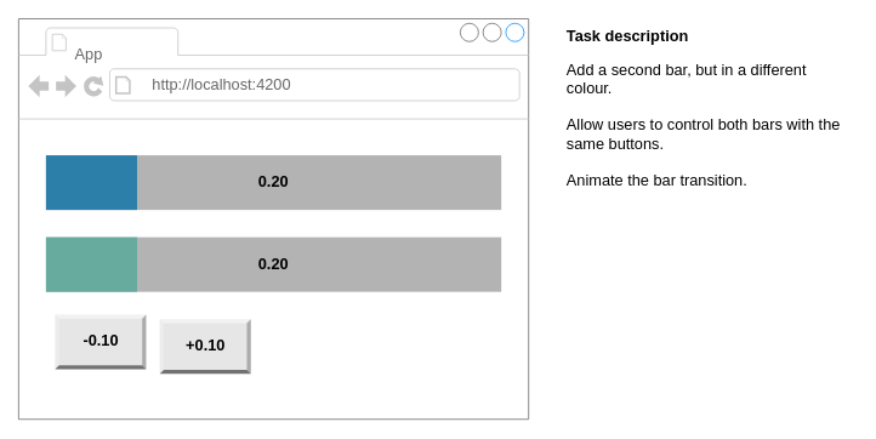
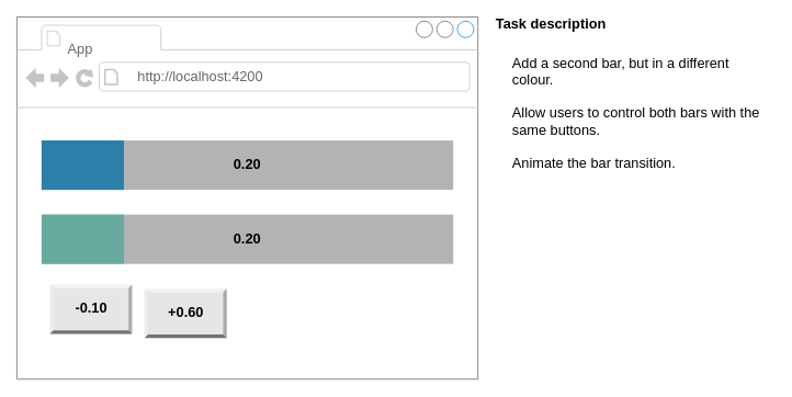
- <mxCell id="13" value="Task description" style="text;html=1;strokeColor=none;fillColor=none;align=left;verticalAlign=middle;whiteSpace=wrap;rounded=0;fontSize=17;fontStyle=1" parent="1" vertex="1"><mxGeometry x="620" y="20" width="320" height="40" as="geometry" /></mxCell>
+ <mxCell id="13" value="Task description" style="text;html=1;strokeColor=none;fillColor=none;align=left;verticalAlign=middle;whiteSpace=wrap;rounded=0;fontSize=17;fontStyle=1" parent="1" vertex="1"><mxGeometry x="600" y="10" width="320" height="40" as="geometry" /></mxCell>
- <mxCell id="12" value="+0.10" style="labelPosition=center;verticalLabelPosition=middle;align=center;html=1;shape=mxgraph.basic.shaded_button;dx=4.41;fillColor=#E6E6E6;strokeColor=none;fontSize=17;fontStyle=1" parent="2" vertex="1"><mxGeometry x="155" y="330" width="100" height="60" as="geometry" /></mxCell>
+ <mxCell id="12" value="+0.60" style="labelPosition=center;verticalLabelPosition=middle;align=center;html=1;shape=mxgraph.basic.shaded_button;dx=4.41;fillColor=#E6E6E6;strokeColor=none;fontSize=17;fontStyle=1" parent="2" vertex="1"><mxGeometry x="155" y="330" width="100" height="60" as="geometry" /></mxCell>
